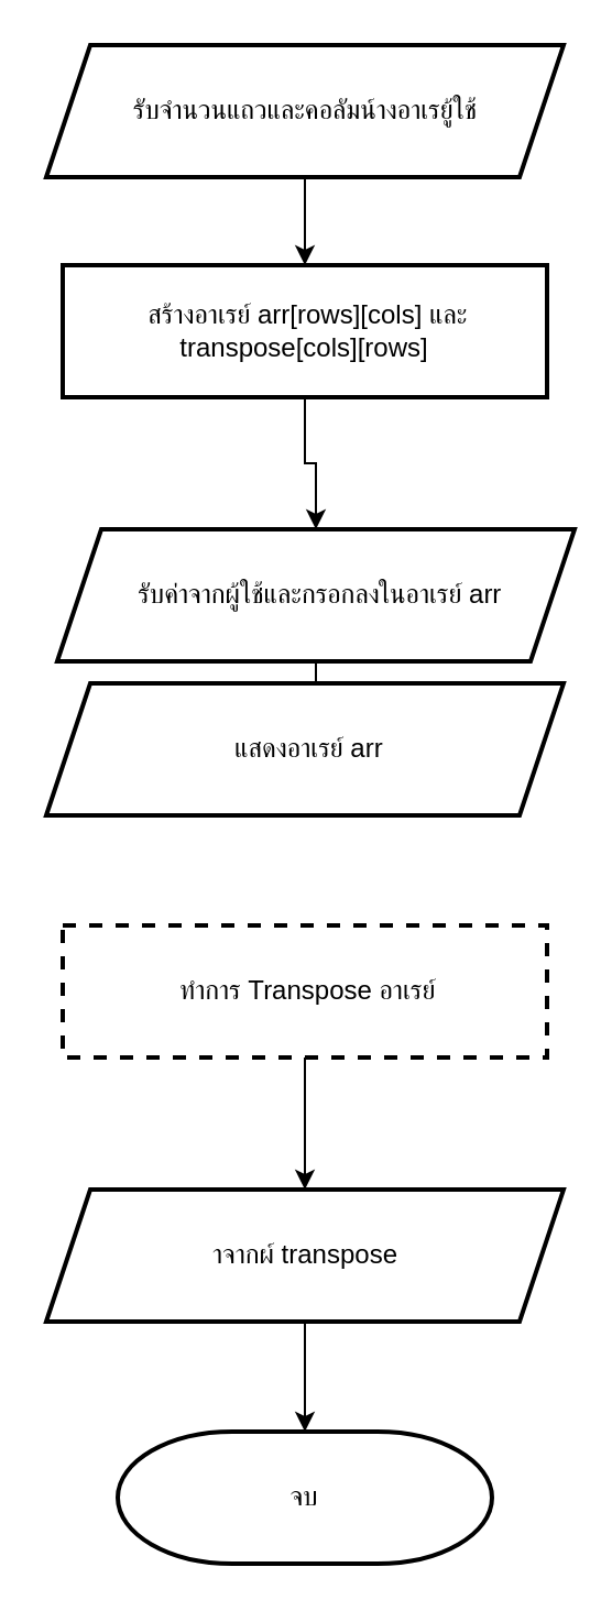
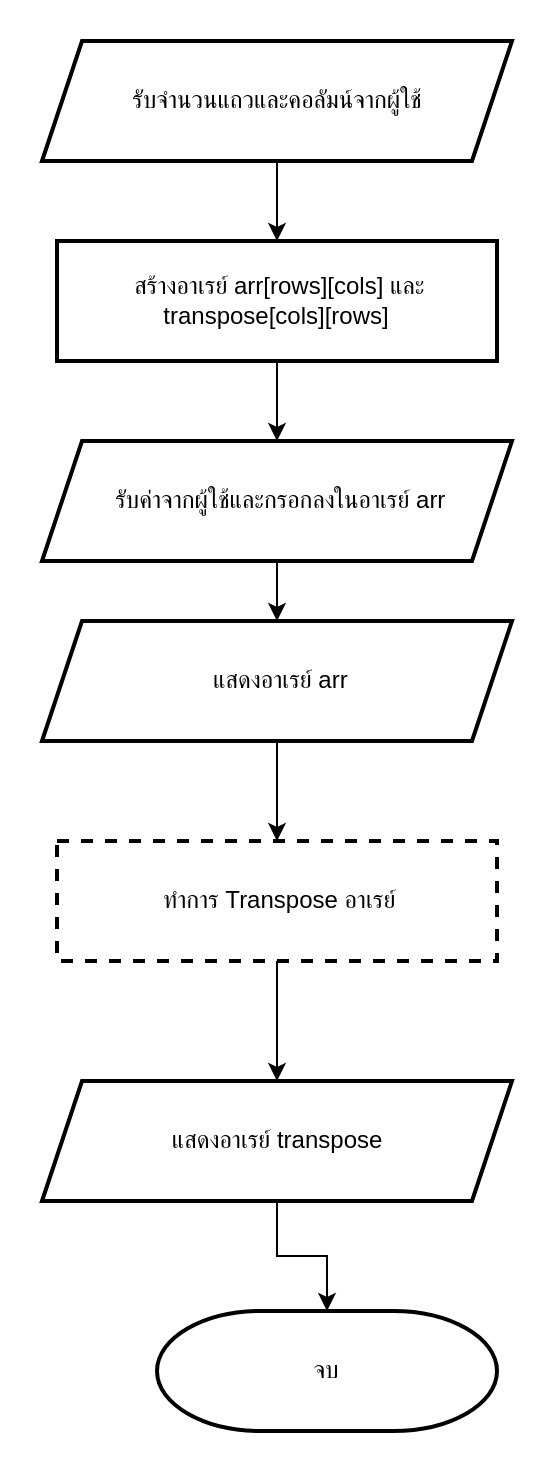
- <mxCell id="3" value="&lt;div&gt;รับจำนวนแถวและคอลัมน์างอาเรยู้ใช้&lt;br&gt;&lt;/div&gt;" style="shape=parallelogram;perimeter=parallelogramPerimeter;whiteSpace=wrap;html=1;fixedSize=1;strokeWidth=2;" vertex="1" parent="1"><mxGeometry x="20.5" y="20" width="235" height="60" as="geometry" /></mxCell>
+ <mxCell id="3" value="&lt;div&gt;รับจำนวนแถวและคอลัมน์จากผู้ใช้&lt;br&gt;&lt;/div&gt;" style="shape=parallelogram;perimeter=parallelogramPerimeter;whiteSpace=wrap;html=1;fixedSize=1;strokeWidth=2;" vertex="1" parent="1"><mxGeometry x="20.5" y="20" width="235" height="60" as="geometry" /></mxCell>
- <mxCell id="7" value="&lt;div&gt;&amp;nbsp;รับค่าจากผู้ใช้และกรอกลงในอาเรย์ arr&lt;br&gt;&lt;/div&gt;" style="shape=parallelogram;perimeter=parallelogramPerimeter;whiteSpace=wrap;html=1;fixedSize=1;strokeWidth=2;" vertex="1" parent="1"><mxGeometry x="25.5" y="240" width="235" height="60" as="geometry" /></mxCell>
+ <mxCell id="7" value="&lt;div&gt;&amp;nbsp;รับค่าจากผู้ใช้และกรอกลงในอาเรย์ arr&lt;br&gt;&lt;/div&gt;" style="shape=parallelogram;perimeter=parallelogramPerimeter;whiteSpace=wrap;html=1;fixedSize=1;strokeWidth=2;" vertex="1" parent="1"><mxGeometry x="20.5" y="220" width="235" height="60" as="geometry" /></mxCell>
+ <mxCell id="8" value="" style="edgeStyle=orthogonalEdgeStyle;rounded=0;orthogonalLoop=1;jettySize=auto;html=1;" edge="1" parent="1" source="9" target="11"><mxGeometry relative="1" as="geometry" /></mxCell>
- <mxCell id="13" value="&lt;div&gt;าจากผ์ transpose&lt;br&gt;&lt;/div&gt;" style="shape=parallelogram;perimeter=parallelogramPerimeter;whiteSpace=wrap;html=1;fixedSize=1;strokeWidth=2;" vertex="1" parent="1"><mxGeometry x="20.5" y="540" width="235" height="60" as="geometry" /></mxCell>
+ <mxCell id="13" value="&lt;div&gt;แสดงอาเรย์ transpose&lt;br&gt;&lt;/div&gt;" style="shape=parallelogram;perimeter=parallelogramPerimeter;whiteSpace=wrap;html=1;fixedSize=1;strokeWidth=2;" vertex="1" parent="1"><mxGeometry x="20.5" y="540" width="235" height="60" as="geometry" /></mxCell>
- <mxCell id="14" value="จบ" style="strokeWidth=2;html=1;shape=mxgraph.flowchart.terminator;whiteSpace=wrap;" vertex="1" parent="1"><mxGeometry x="53" y="650" width="170" height="60" as="geometry" /></mxCell>
+ <mxCell id="14" value="จบ" style="strokeWidth=2;html=1;shape=mxgraph.flowchart.terminator;whiteSpace=wrap;" vertex="1" parent="1"><mxGeometry x="78" y="655" width="170" height="60" as="geometry" /></mxCell>
